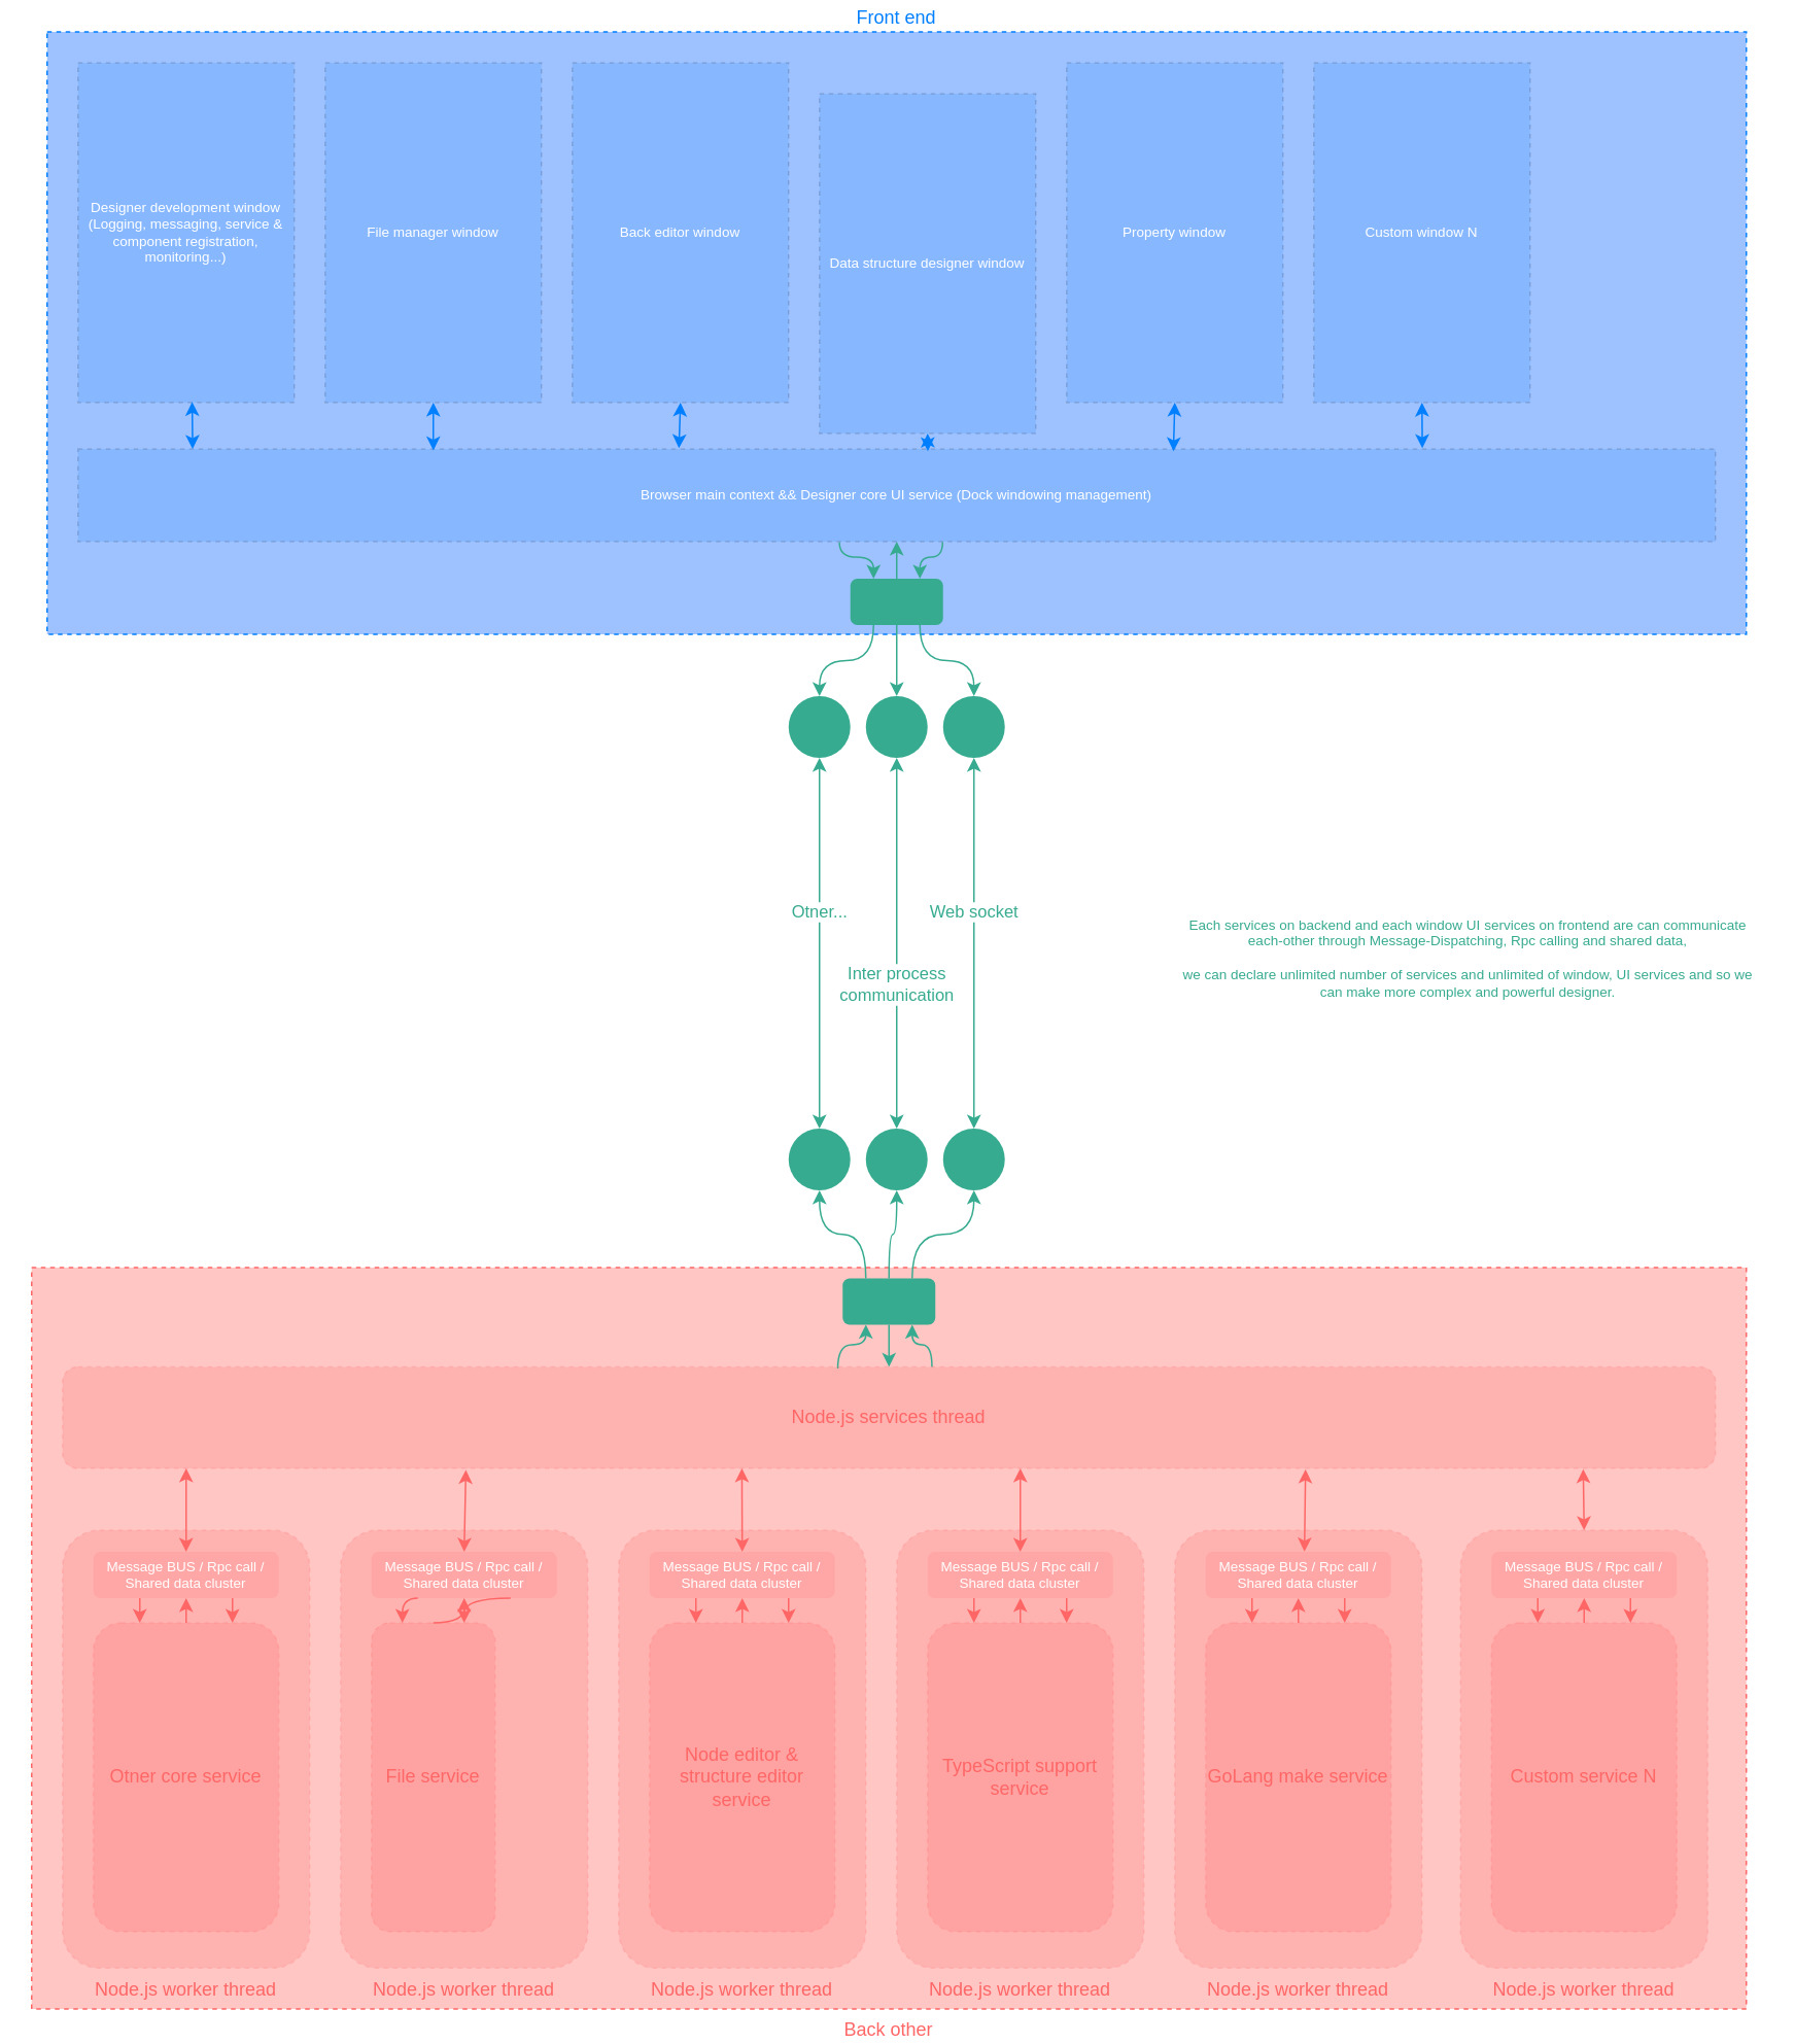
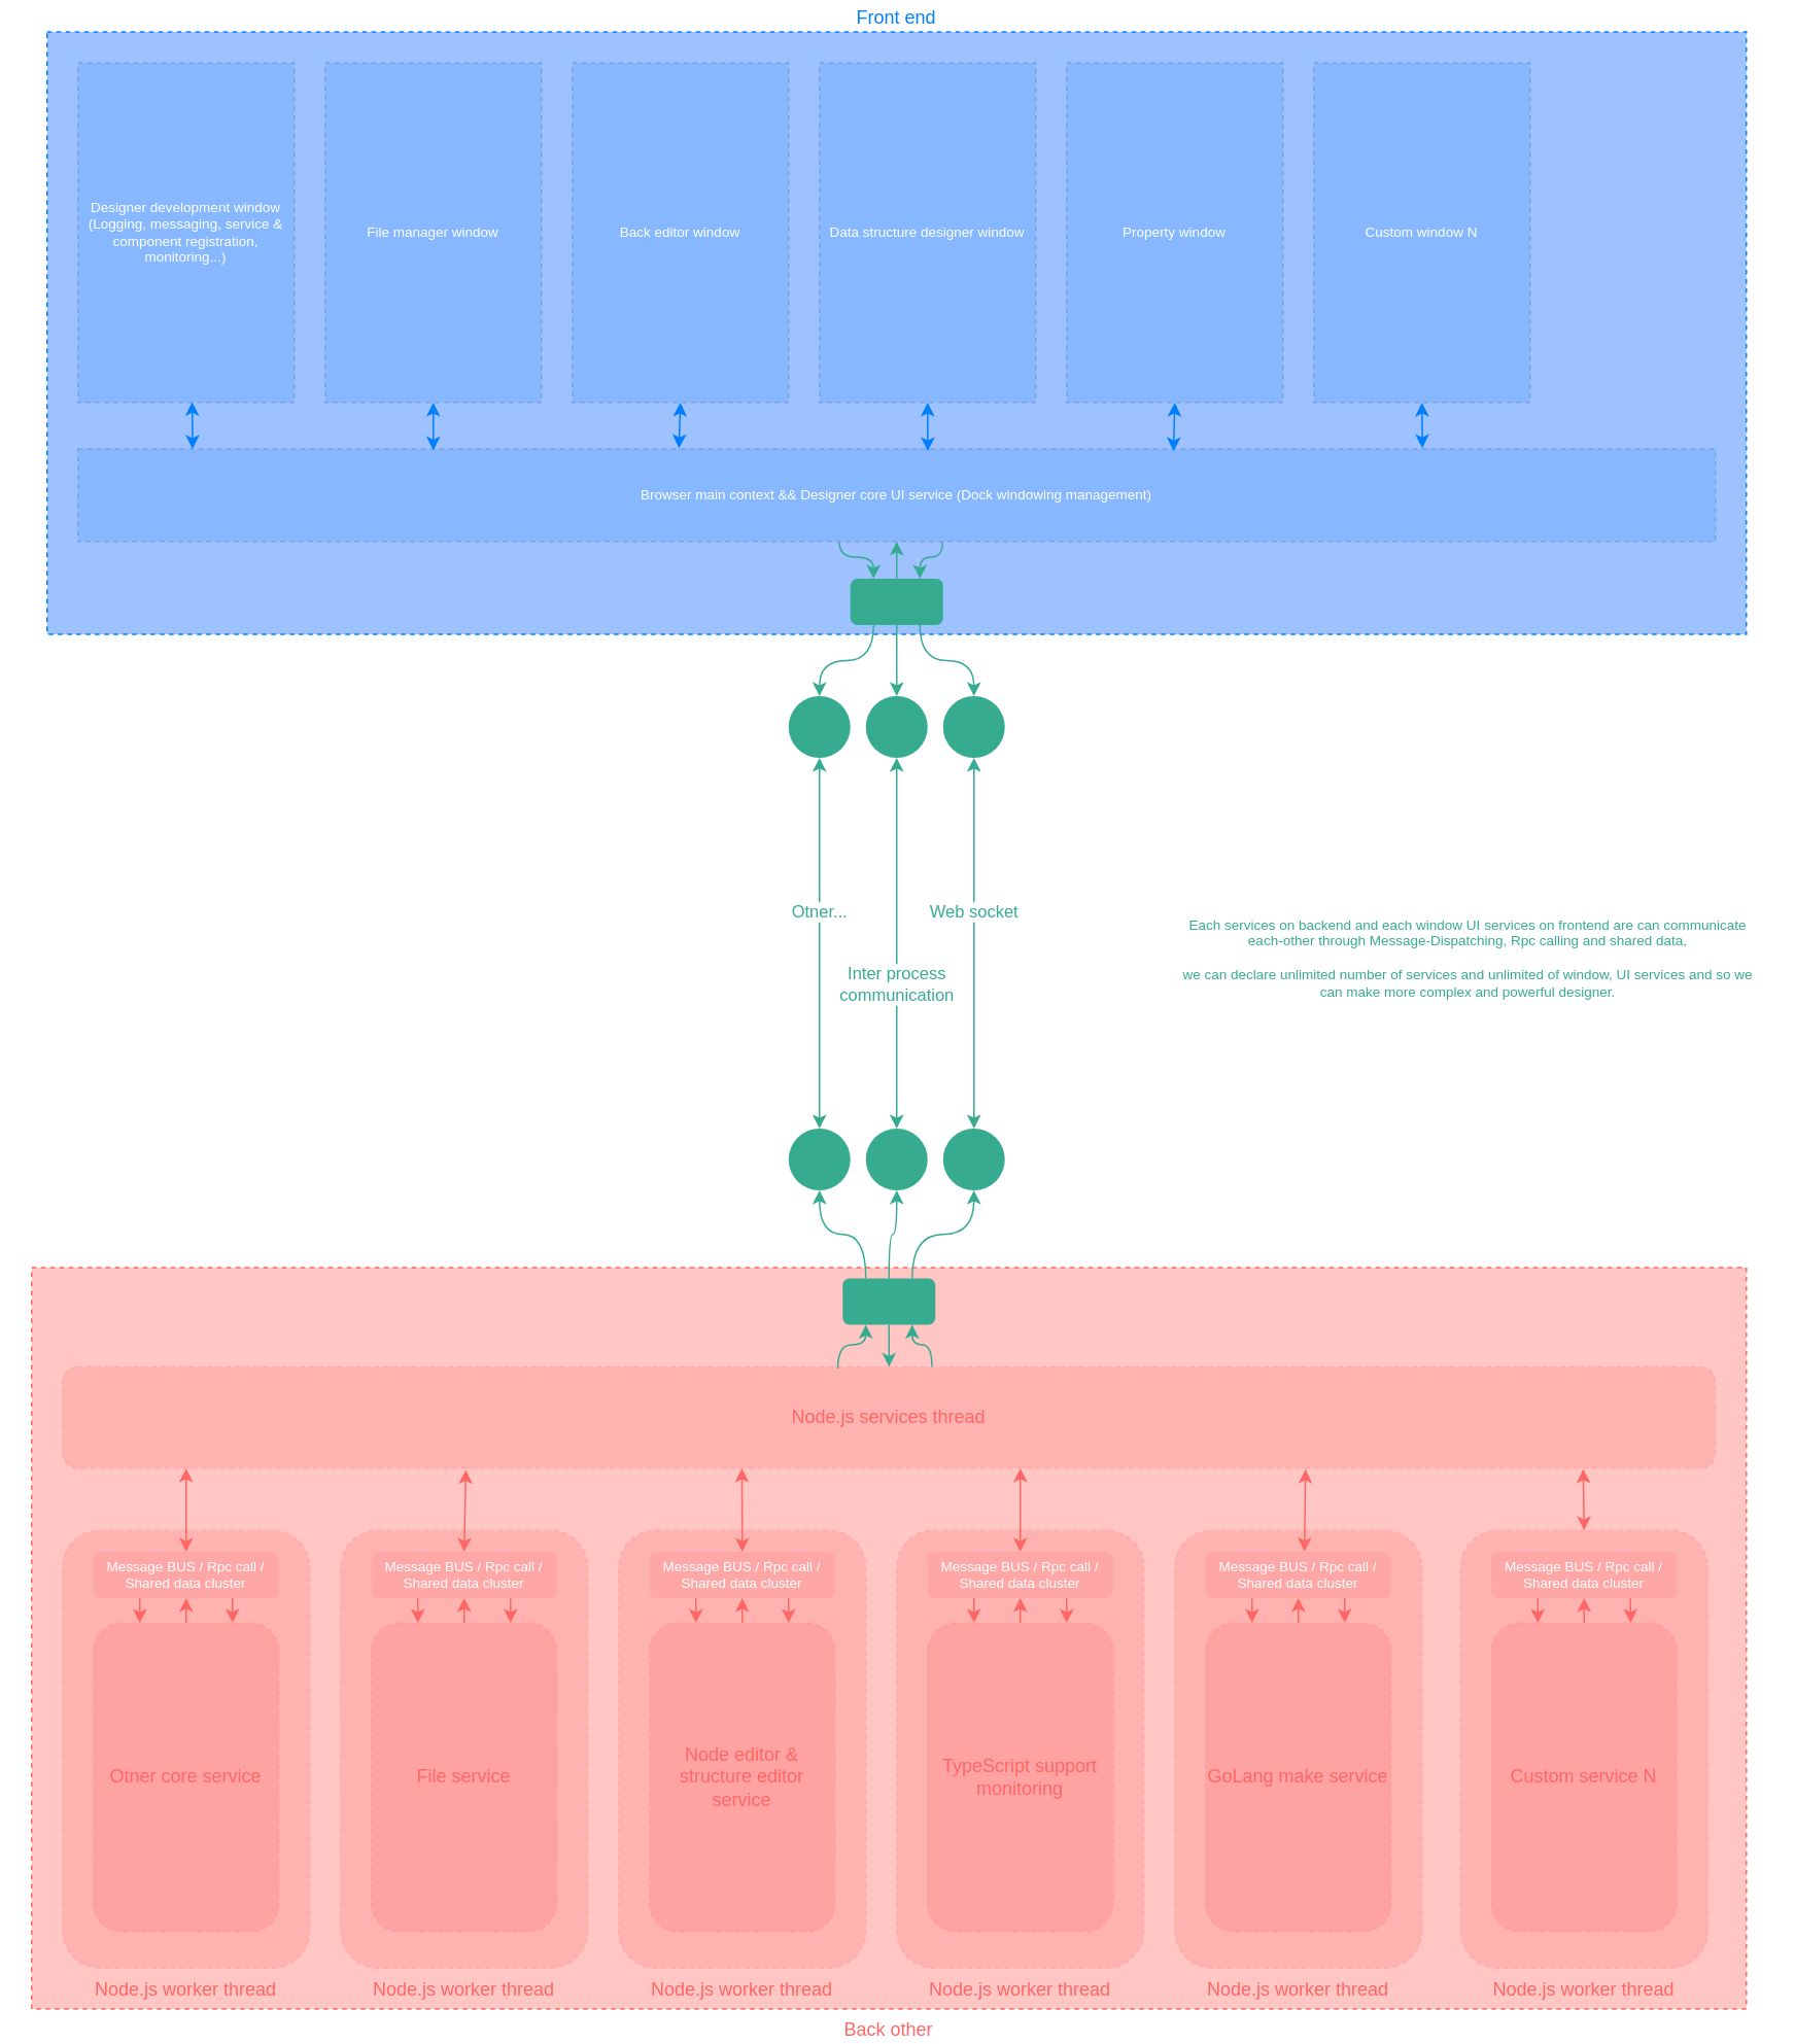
- <mxCell id="80" value="Data structure designer window" style="rounded=0;whiteSpace=wrap;html=1;dashed=1;fontSize=9;fontColor=#ffffff;strokeColor=default;fillColor=#007FFF;opacity=15;" vertex="1" parent="1"><mxGeometry x="530" y="60" width="140" height="220" as="geometry" /></mxCell>
+ <mxCell id="80" value="Data structure designer window" style="rounded=0;whiteSpace=wrap;html=1;dashed=1;fontSize=9;fontColor=#ffffff;strokeColor=default;fillColor=#007FFF;opacity=15;" vertex="1" parent="1"><mxGeometry x="530" y="40" width="140" height="220" as="geometry" /></mxCell>
- <mxCell id="26" value="File service" style="rounded=1;whiteSpace=wrap;html=1;dashed=1;fontColor=#FF6666;strokeColor=#FF6666;fillColor=#FF6666;labelPosition=center;verticalLabelPosition=middle;align=center;verticalAlign=middle;opacity=20;" vertex="1" parent="24"><mxGeometry x="20" y="60" width="80" height="200" as="geometry" /></mxCell>
+ <mxCell id="26" value="File service" style="rounded=1;whiteSpace=wrap;html=1;dashed=1;fontColor=#FF6666;strokeColor=#FF6666;fillColor=#FF6666;labelPosition=center;verticalLabelPosition=middle;align=center;verticalAlign=middle;opacity=20;" vertex="1" parent="24"><mxGeometry x="20" y="60" width="120" height="200" as="geometry" /></mxCell>
- <mxCell id="34" value="TypeScript support service" style="rounded=1;whiteSpace=wrap;html=1;dashed=1;fontColor=#FF6666;strokeColor=#FF6666;fillColor=#FF6666;labelPosition=center;verticalLabelPosition=middle;align=center;verticalAlign=middle;opacity=20;" vertex="1" parent="32"><mxGeometry x="20" y="60" width="120" height="200" as="geometry" /></mxCell>
+ <mxCell id="34" value="TypeScript support monitoring" style="rounded=1;whiteSpace=wrap;html=1;dashed=1;fontColor=#FF6666;strokeColor=#FF6666;fillColor=#FF6666;labelPosition=center;verticalLabelPosition=middle;align=center;verticalAlign=middle;opacity=20;" vertex="1" parent="32"><mxGeometry x="20" y="60" width="120" height="200" as="geometry" /></mxCell>
